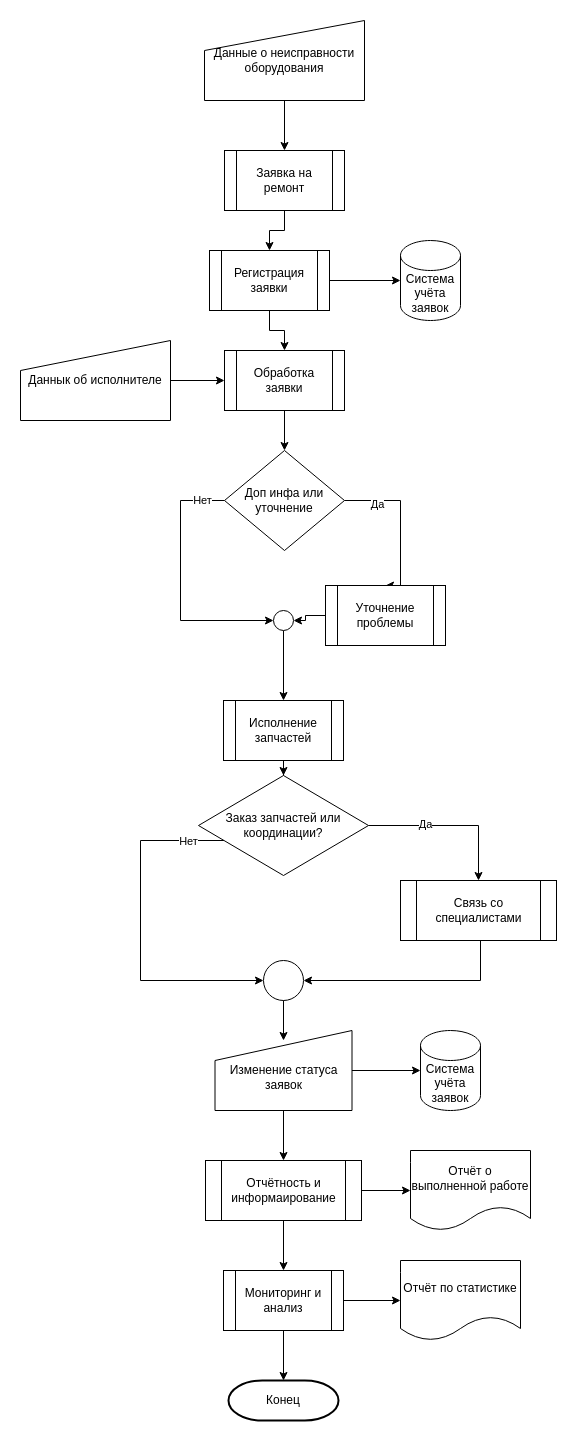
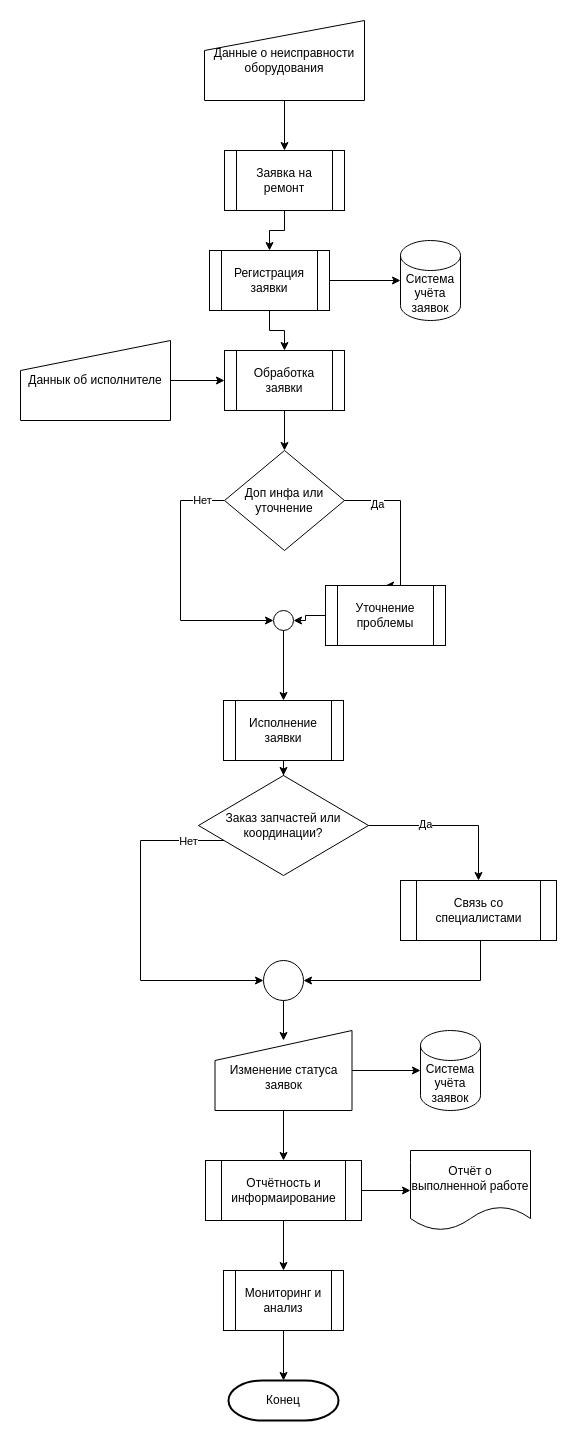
- <mxCell id="9" value="Исполнение запчастей" style="shape=process;whiteSpace=wrap;html=1;backgroundOutline=1;" vertex="1" parent="1"><mxGeometry x="223" y="700" width="120" height="60" as="geometry" /></mxCell>
+ <mxCell id="9" value="Исполнение заявки" style="shape=process;whiteSpace=wrap;html=1;backgroundOutline=1;" vertex="1" parent="1"><mxGeometry x="223" y="700" width="120" height="60" as="geometry" /></mxCell>
- <mxCell id="14" style="edgeStyle=orthogonalEdgeStyle;rounded=0;orthogonalLoop=1;jettySize=auto;html=1;entryX=0;entryY=0.5;entryDx=0;entryDy=0;" edge="1" parent="1" source="15" target="46"><mxGeometry relative="1" as="geometry" /></mxCell>
- <mxCell id="46" value="Отчёт по статистике" style="shape=document;whiteSpace=wrap;html=1;boundedLbl=1;" vertex="1" parent="1"><mxGeometry x="400" y="1260" width="120" height="80" as="geometry" /></mxCell>
